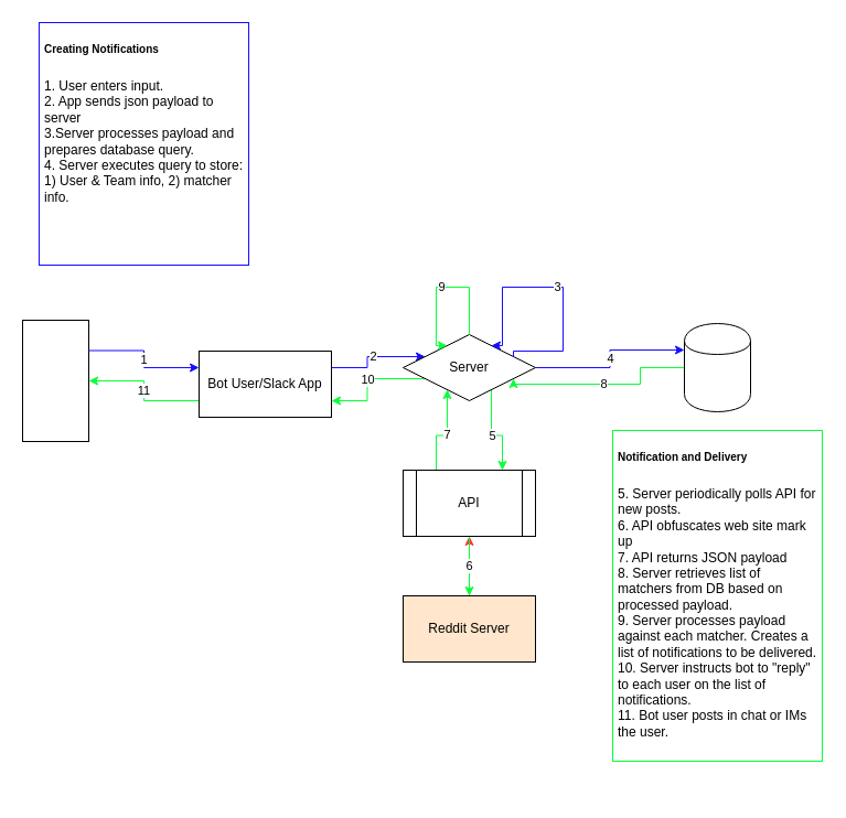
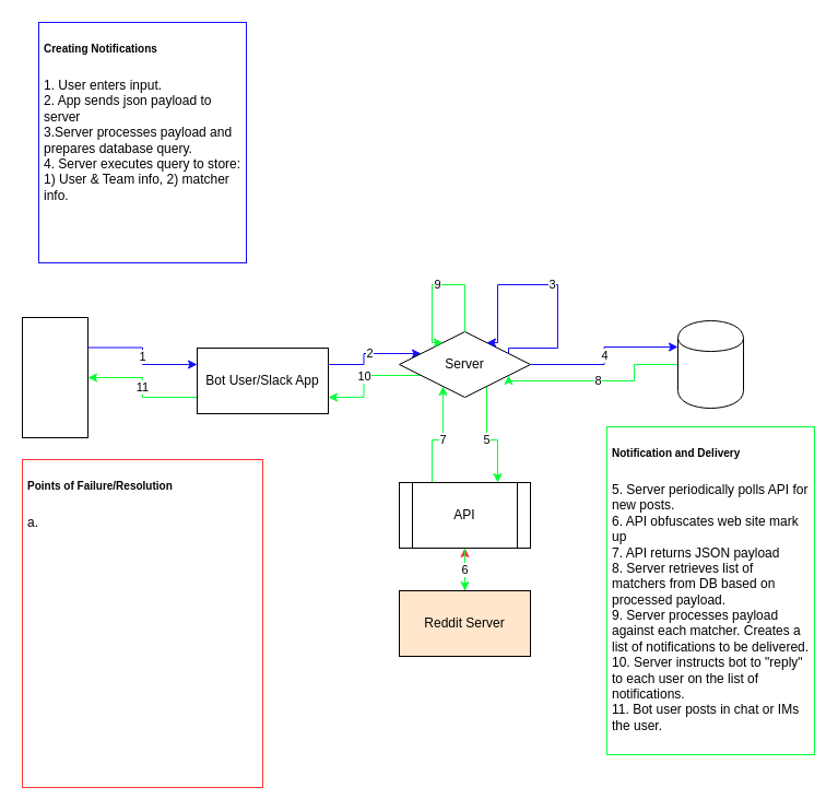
- <mxCell id="21" value="API" style="shape=process;whiteSpace=wrap;html=1;backgroundOutline=1;strokeColor=#000000;" vertex="1" parent="1"><mxGeometry x="365" y="426" width="120" height="60" as="geometry" /></mxCell>
+ <mxCell id="21" value="API" style="shape=process;whiteSpace=wrap;html=1;backgroundOutline=1;strokeColor=#000000;" vertex="1" parent="1"><mxGeometry x="365" y="441" width="120" height="60" as="geometry" /></mxCell>
+ <mxCell id="23" value="&lt;h1&gt;&lt;font size=&quot;1&quot;&gt;Points of Failure/Resolution&lt;/font&gt;&lt;/h1&gt;&lt;div&gt;a.&amp;nbsp;&lt;/div&gt;" style="text;html=1;strokeColor=#FF3333;fillColor=none;spacing=5;spacingTop=-20;whiteSpace=wrap;overflow=hidden;rounded=0;" vertex="1" parent="1"><mxGeometry x="20" y="420" width="220" height="300" as="geometry" /></mxCell>
